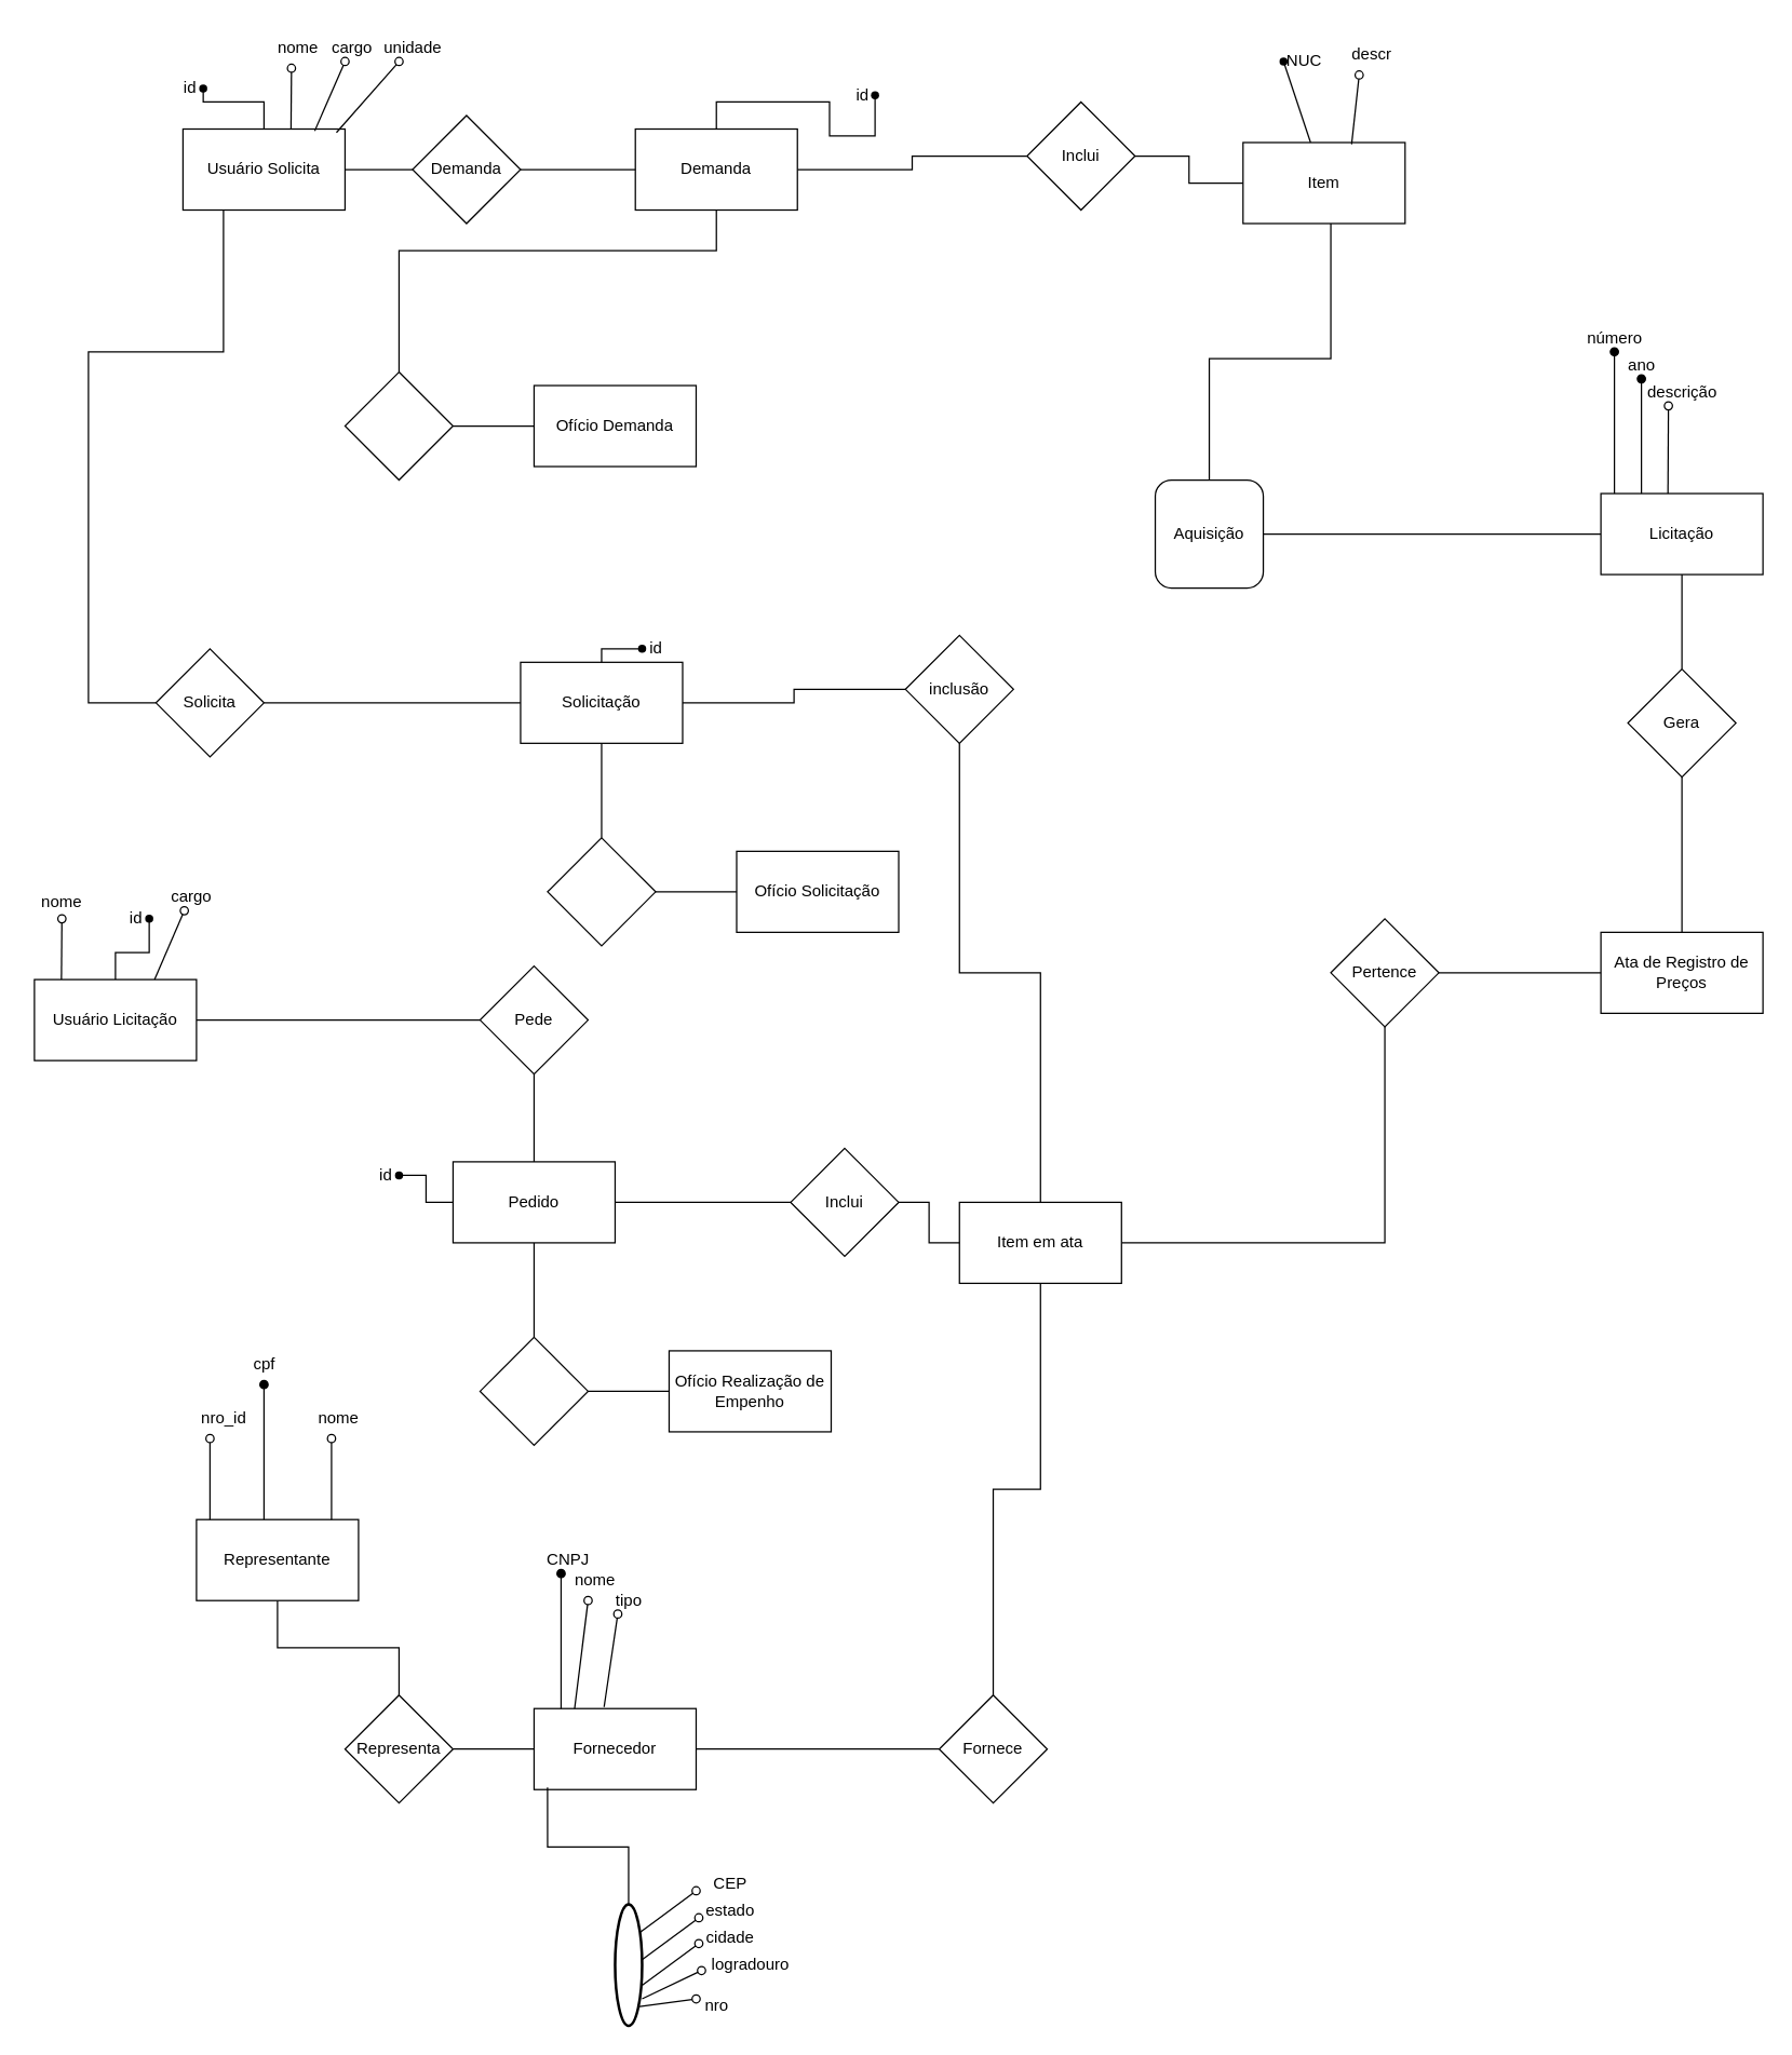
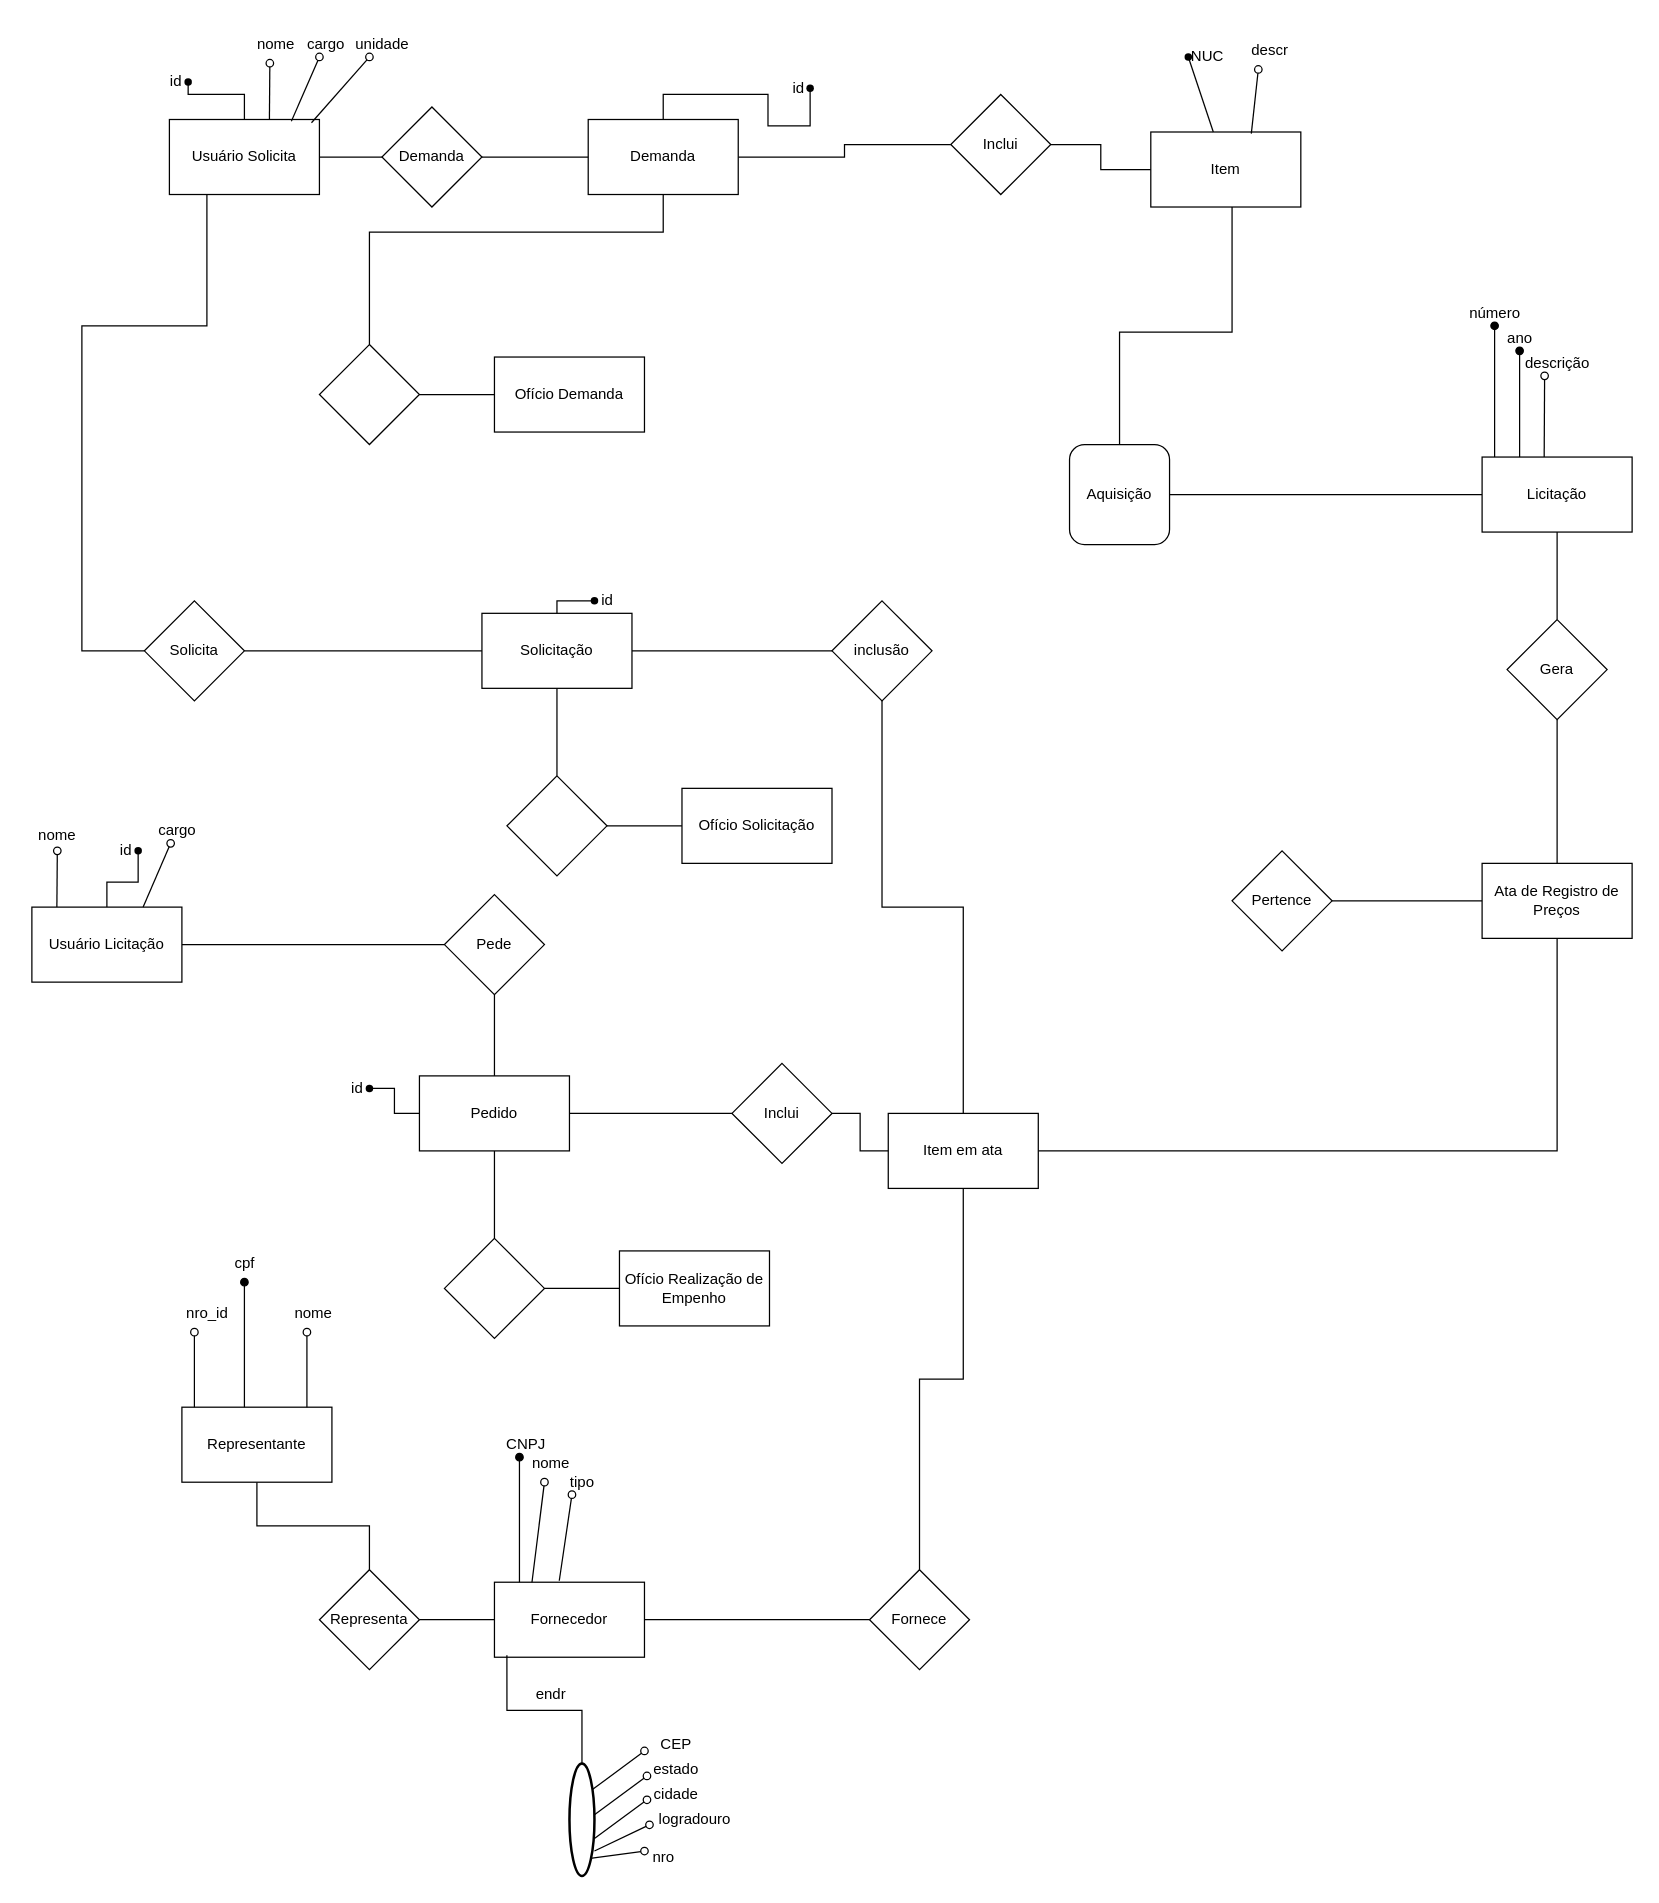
- <mxCell id="71" value="inclusão" style="rhombus;whiteSpace=wrap;html=1;rounded=0;" vertex="1" parent="1"><mxGeometry x="670" y="470" width="80" height="80" as="geometry" /></mxCell>
+ <mxCell id="71" value="inclusão" style="rhombus;whiteSpace=wrap;html=1;rounded=0;" vertex="1" parent="1"><mxGeometry x="665" y="480" width="80" height="80" as="geometry" /></mxCell>
- <mxCell id="11" value="" style="edgeStyle=orthogonalEdgeStyle;rounded=0;orthogonalLoop=1;jettySize=auto;html=1;endArrow=none;startFill=0;" edge="1" parent="1" source="12" target="75"><mxGeometry relative="1" as="geometry" /></mxCell>
+ <mxCell id="11" value="" style="edgeStyle=orthogonalEdgeStyle;rounded=0;orthogonalLoop=1;jettySize=auto;html=1;endArrow=none;startFill=0;" edge="1" parent="1" source="12" target="5"><mxGeometry relative="1" as="geometry" /></mxCell>
+ <mxCell id="26" value="endr" style="text;html=1;align=center;verticalAlign=middle;resizable=0;points=[];autosize=1;strokeColor=none;fillColor=none;" parent="1" vertex="1"><mxGeometry x="415" y="1340" width="50" height="30" as="geometry" /></mxCell>
